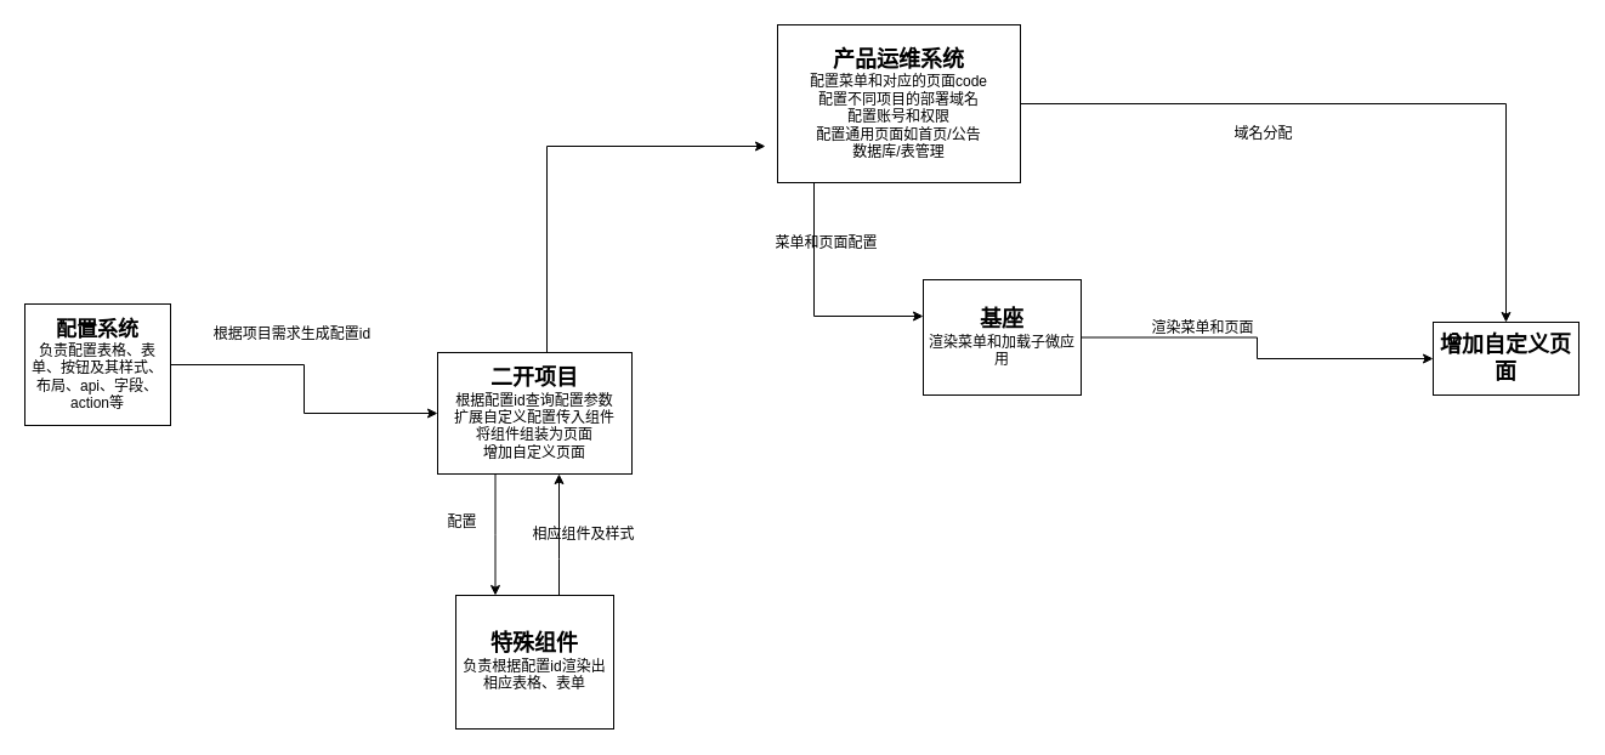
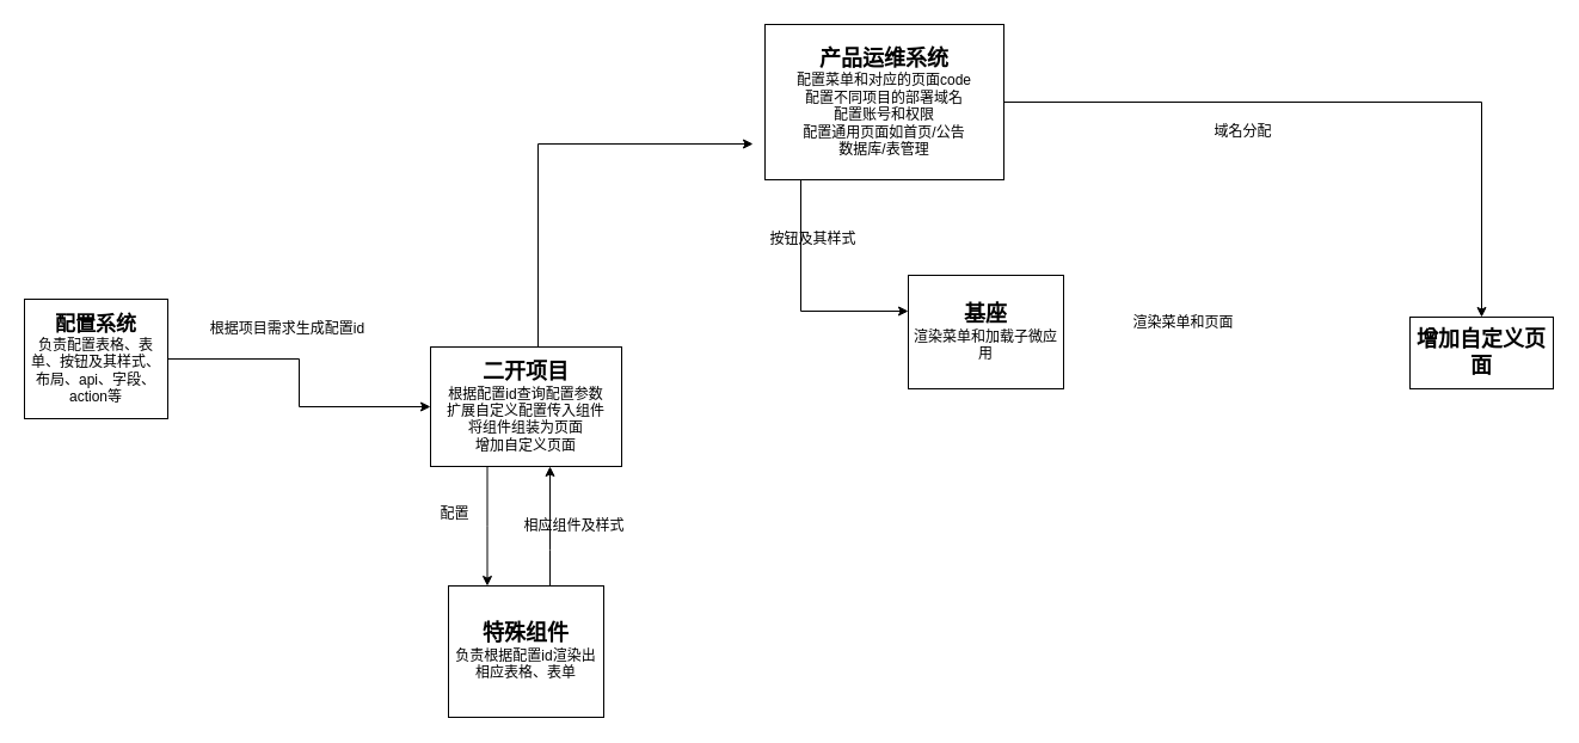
- <mxCell id="17" value="菜单和页面配置" style="text;html=1;align=center;verticalAlign=middle;resizable=0;points=[];autosize=1;strokeColor=none;fillColor=none;" vertex="1" parent="1"><mxGeometry x="630" y="190" width="100" height="20" as="geometry" /></mxCell>
+ <mxCell id="17" value="按钮及其样式" style="text;html=1;align=center;verticalAlign=middle;resizable=0;points=[];autosize=1;strokeColor=none;fillColor=none;" vertex="1" parent="1"><mxGeometry x="630" y="190" width="100" height="20" as="geometry" /></mxCell>
- <mxCell id="4" style="edgeStyle=orthogonalEdgeStyle;rounded=0;orthogonalLoop=1;jettySize=auto;html=1;entryX=0;entryY=0.5;entryDx=0;entryDy=0;" edge="1" parent="1" source="5" target="9"><mxGeometry relative="1" as="geometry" /></mxCell>
